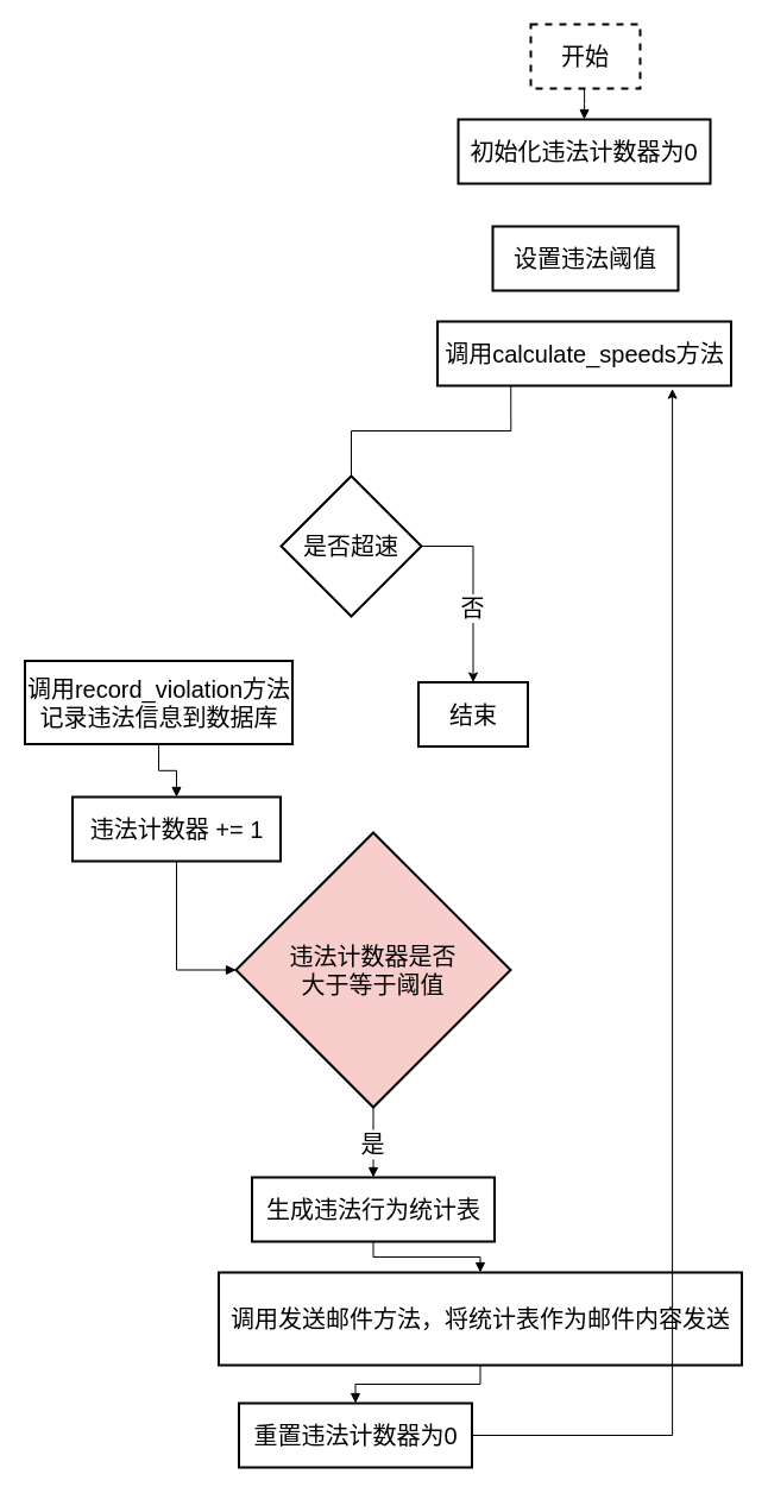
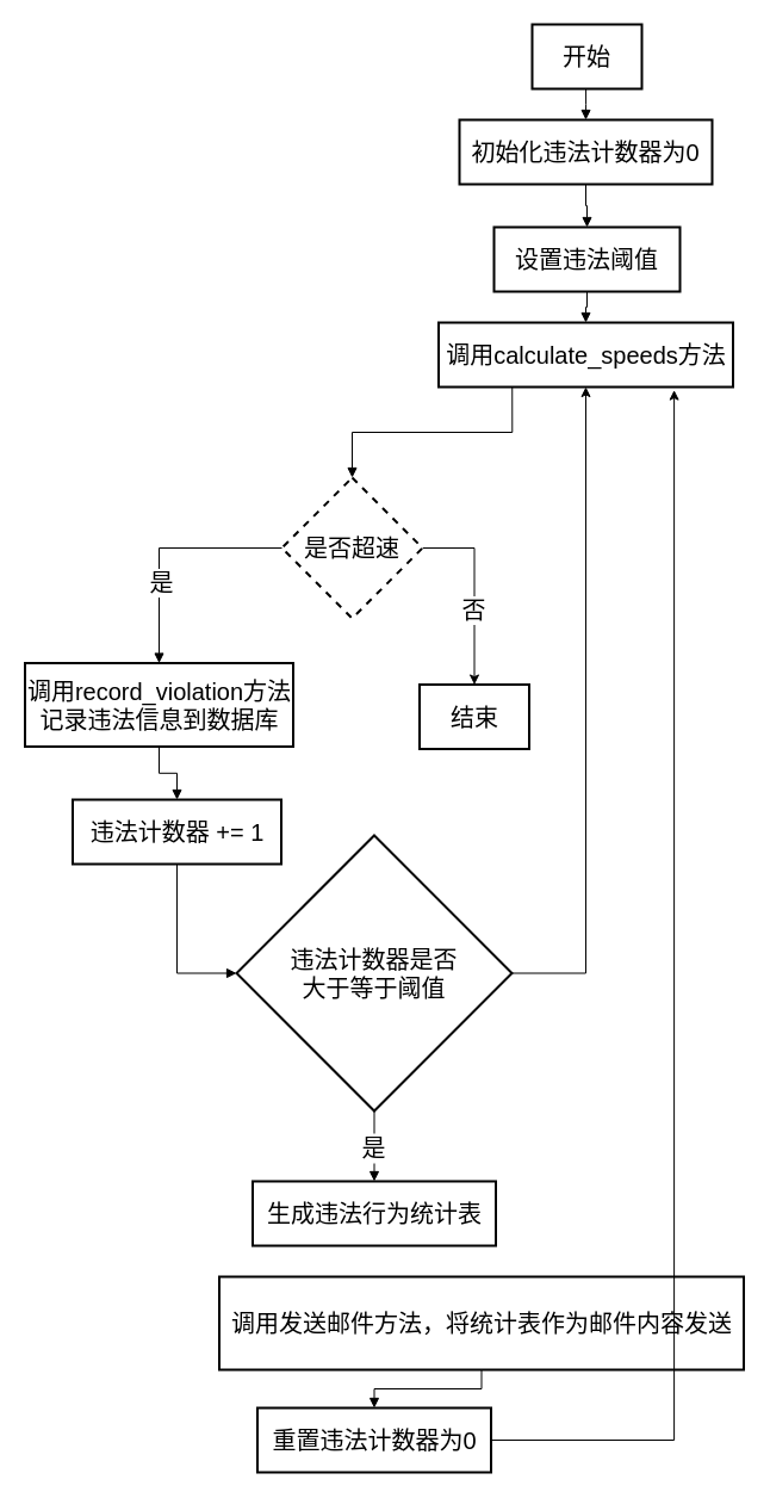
- <mxCell id="2" value="开始" style="whiteSpace=wrap;strokeWidth=2;fontSize=20;dashed=1;" vertex="1" parent="1"><mxGeometry x="446" y="20" width="92" height="54" as="geometry" /></mxCell>
+ <mxCell id="2" value="开始" style="whiteSpace=wrap;strokeWidth=2;fontSize=20;" vertex="1" parent="1"><mxGeometry x="446" y="20" width="92" height="54" as="geometry" /></mxCell>
+ <mxCell id="19" value="" style="startArrow=none;endArrow=block;exitX=0.5;exitY=1;entryX=0.5;entryY=0;rounded=0;edgeStyle=orthogonalEdgeStyle;fontSize=20;" edge="1" parent="1" source="3" target="5"><mxGeometry relative="1" as="geometry" /></mxCell>
+ <mxCell id="20" value="" style="startArrow=none;endArrow=block;exitX=0.5;exitY=1;entryX=0.5;entryY=0;rounded=0;edgeStyle=orthogonalEdgeStyle;fontSize=20;" edge="1" parent="1" source="5" target="6"><mxGeometry relative="1" as="geometry" /></mxCell>
- <mxCell id="21" value="" style="startArrow=none;endArrow=none;exitX=0.25;exitY=1;entryX=0.5;entryY=0;rounded=0;edgeStyle=orthogonalEdgeStyle;fontSize=20;exitDx=0;exitDy=0;" edge="1" parent="1" source="6" target="9"><mxGeometry relative="1" as="geometry" /></mxCell>
+ <mxCell id="21" value="" style="startArrow=none;endArrow=block;exitX=0.25;exitY=1;entryX=0.5;entryY=0;rounded=0;edgeStyle=orthogonalEdgeStyle;fontSize=20;exitDx=0;exitDy=0;" edge="1" parent="1" source="6" target="9"><mxGeometry relative="1" as="geometry" /></mxCell>
+ <mxCell id="22" value="" style="startArrow=none;endArrow=block;exitX=0;exitY=0.5;entryX=0.5;entryY=0;rounded=0;edgeStyle=orthogonalEdgeStyle;fontSize=20;exitDx=0;exitDy=0;" edge="1" parent="1" source="9" target="10"><mxGeometry relative="1" as="geometry" /></mxCell>
+ <mxCell id="23" value="是" style="edgeLabel;html=1;align=center;verticalAlign=middle;resizable=0;points=[];fontSize=20;" vertex="1" connectable="0" parent="22"><mxGeometry x="0.31" y="1" relative="1" as="geometry"><mxPoint as="offset" /></mxGeometry></mxCell>
- <mxCell id="9" value="是否超速" style="rhombus;strokeWidth=2;whiteSpace=wrap;fontSize=20;" vertex="1" parent="1"><mxGeometry x="236" y="400" width="118" height="118" as="geometry" /></mxCell>
+ <mxCell id="9" value="是否超速" style="rhombus;strokeWidth=2;whiteSpace=wrap;fontSize=20;dashed=1;" vertex="1" parent="1"><mxGeometry x="236" y="400" width="118" height="118" as="geometry" /></mxCell>
+ <mxCell id="12" style="edgeStyle=orthogonalEdgeStyle;rounded=0;orthogonalLoop=1;jettySize=auto;html=1;exitX=1;exitY=0.5;exitDx=0;exitDy=0;entryX=0.5;entryY=1;entryDx=0;entryDy=0;fontSize=20;" edge="1" parent="1" source="13" target="6"><mxGeometry relative="1" as="geometry" /></mxCell>
- <mxCell id="13" value="违法计数器是否&#10;大于等于阈值" style="rhombus;strokeWidth=2;whiteSpace=wrap;fontSize=20;fillColor=#f8cecc;" vertex="1" parent="1"><mxGeometry x="198" y="700" width="231" height="231" as="geometry" /></mxCell>
+ <mxCell id="13" value="违法计数器是否&#10;大于等于阈值" style="rhombus;strokeWidth=2;whiteSpace=wrap;fontSize=20;" vertex="1" parent="1"><mxGeometry x="198" y="700" width="231" height="231" as="geometry" /></mxCell>
- <mxCell id="27" value="" style="startArrow=none;endArrow=block;exitX=0.5;exitY=1;entryX=0.5;entryY=0;rounded=0;edgeStyle=orthogonalEdgeStyle;fontSize=20;" edge="1" parent="1" source="14" target="15"><mxGeometry relative="1" as="geometry" /></mxCell>
- <mxCell id="16" value="重置违法计数器为0" style="whiteSpace=wrap;strokeWidth=2;fontSize=20;" vertex="1" parent="1"><mxGeometry x="200.5" y="1180" width="196" height="54" as="geometry" /></mxCell>
+ <mxCell id="16" value="重置违法计数器为0" style="whiteSpace=wrap;strokeWidth=2;fontSize=20;" vertex="1" parent="1"><mxGeometry x="215.5" y="1180" width="196" height="54" as="geometry" /></mxCell>
